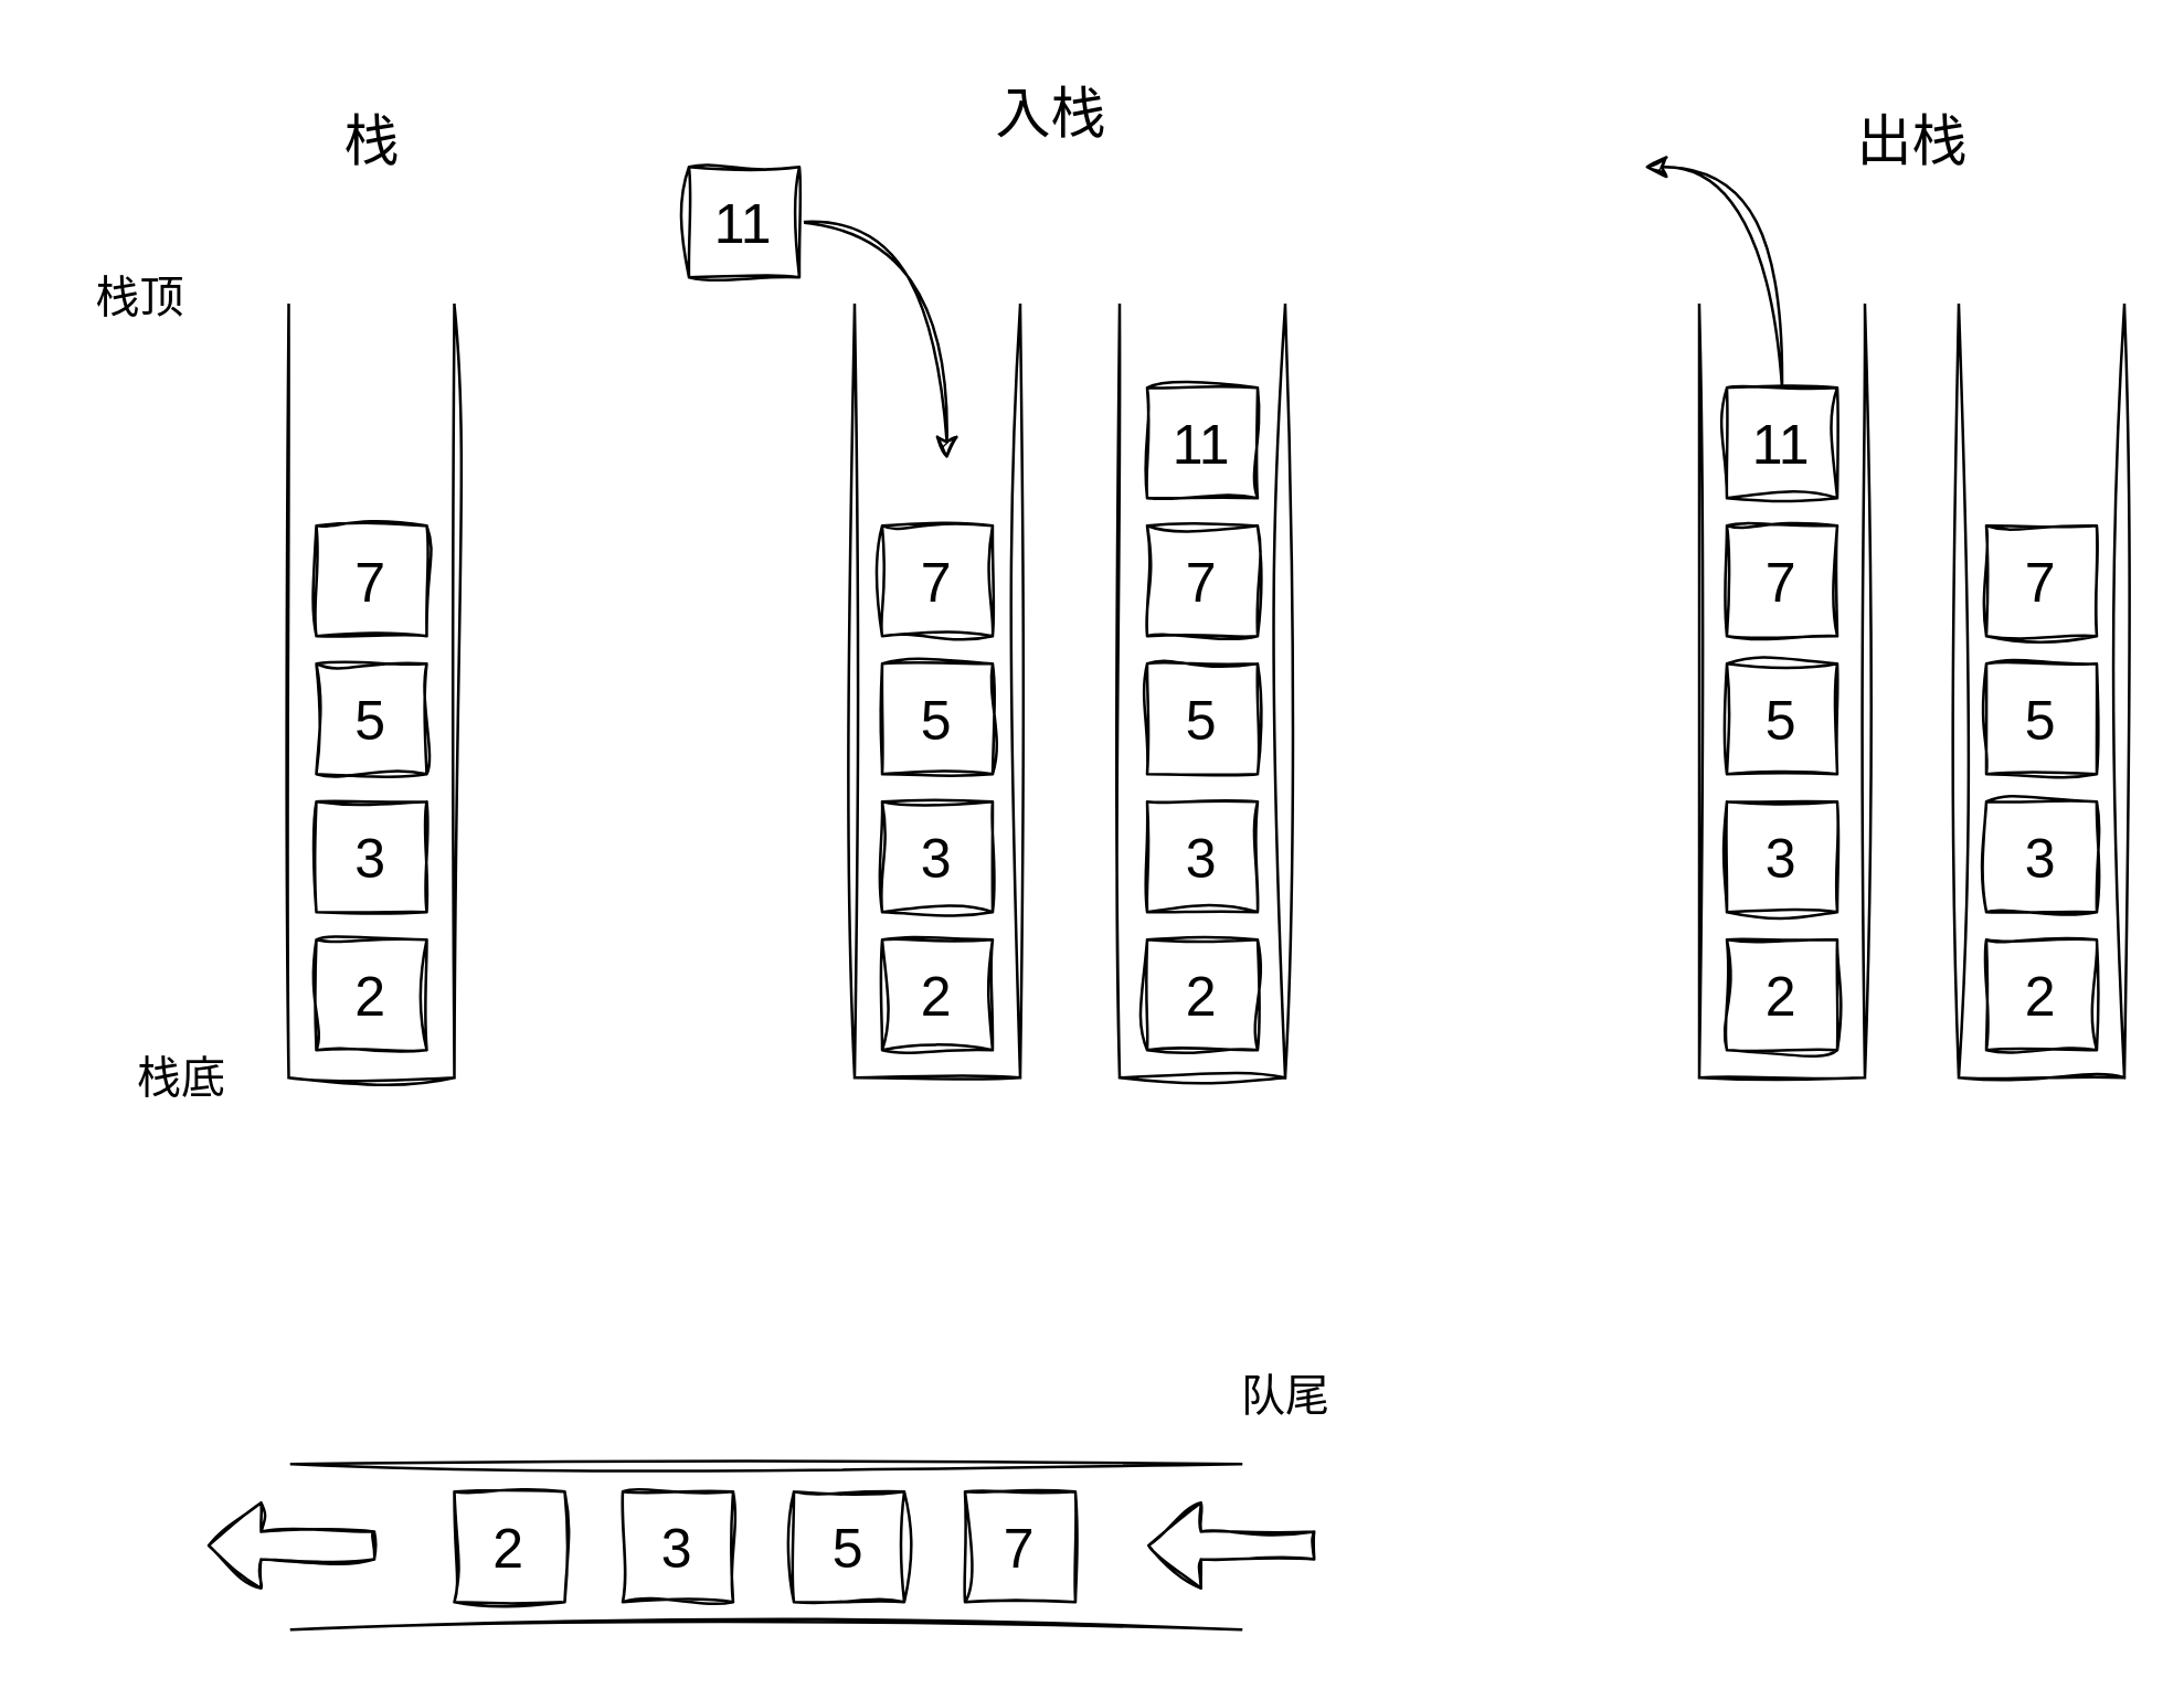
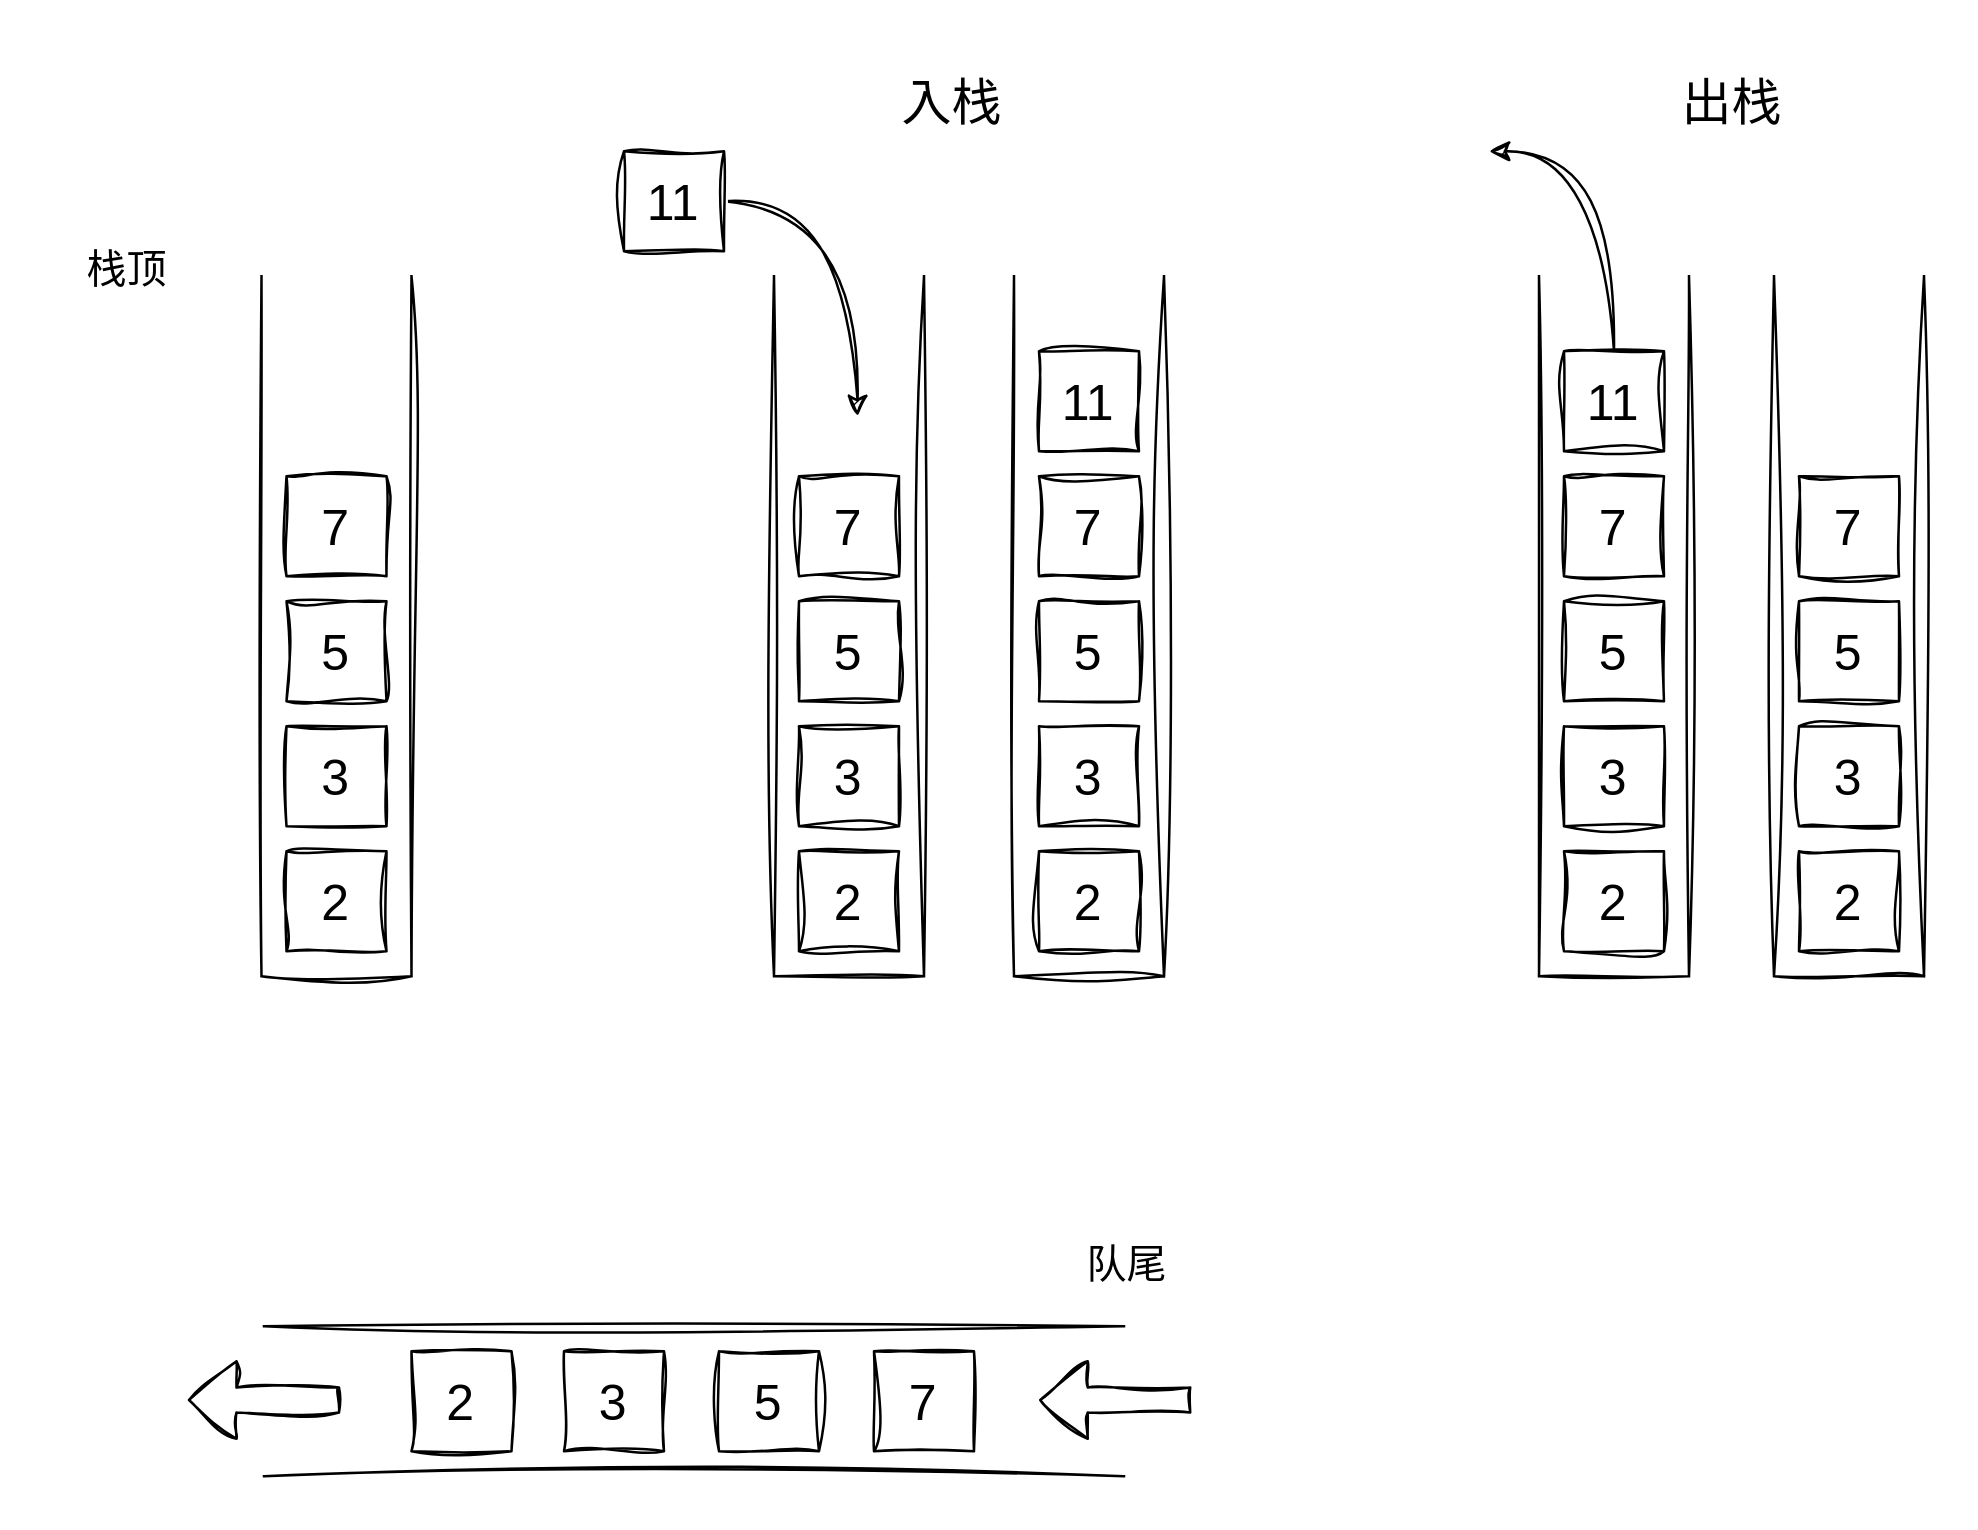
- <mxCell id="8" value="栈" style="text;html=1;align=center;verticalAlign=middle;resizable=0;points=[];autosize=1;strokeColor=none;fillColor=none;fontSize=20;fontFamily=Helvetica;sketch=1;hachureGap=4;jiggle=2;curveFitting=1;fontSource=https%3A%2F%2Ffonts.googleapis.com%2Fcss%3Ffamily%3DArchitects%2BDaughter;" vertex="1" parent="1"><mxGeometry x="114" y="30" width="40" height="40" as="geometry" /></mxCell>
- <mxCell id="22" value="出栈" style="text;html=1;align=center;verticalAlign=middle;resizable=0;points=[];autosize=1;strokeColor=none;fillColor=none;fontSize=20;fontFamily=Helvetica;sketch=1;hachureGap=4;jiggle=2;curveFitting=1;fontSource=https%3A%2F%2Ffonts.googleapis.com%2Fcss%3Ffamily%3DArchitects%2BDaughter;" vertex="1" parent="1"><mxGeometry x="662" y="30" width="60" height="40" as="geometry" /></mxCell>
+ <mxCell id="22" value="出栈" style="text;html=1;align=center;verticalAlign=middle;resizable=0;points=[];autosize=1;strokeColor=none;fillColor=none;fontSize=20;fontFamily=Helvetica;sketch=1;hachureGap=4;jiggle=2;curveFitting=1;fontSource=https%3A%2F%2Ffonts.googleapis.com%2Fcss%3Ffamily%3DArchitects%2BDaughter;" vertex="1" parent="1"><mxGeometry x="662" y="20" width="60" height="40" as="geometry" /></mxCell>
- <mxCell id="10" value="栈底" style="text;html=1;align=center;verticalAlign=middle;resizable=0;points=[];autosize=1;strokeColor=none;fillColor=none;fontSize=16;fontFamily=Helvetica;sketch=1;hachureGap=4;jiggle=2;curveFitting=1;fontSource=https%3A%2F%2Ffonts.googleapis.com%2Fcss%3Ffamily%3DArchitects%2BDaughter;" vertex="1" parent="1"><mxGeometry x="35" y="375" width="60" height="30" as="geometry" /></mxCell>
- <mxCell id="38" value="队尾" style="text;html=1;align=center;verticalAlign=middle;resizable=0;points=[];autosize=1;strokeColor=none;fillColor=none;fontSize=16;fontFamily=Helvetica;sketch=1;hachureGap=4;jiggle=2;curveFitting=1;fontSource=https%3A%2F%2Ffonts.googleapis.com%2Fcss%3Ffamily%3DArchitects%2BDaughter;" vertex="1" parent="1"><mxGeometry x="440" y="489" width="50" height="31" as="geometry" /></mxCell>
+ <mxCell id="38" value="队尾" style="text;html=1;align=center;verticalAlign=middle;resizable=0;points=[];autosize=1;strokeColor=none;fillColor=none;fontSize=16;fontFamily=Helvetica;sketch=1;hachureGap=4;jiggle=2;curveFitting=1;fontSource=https%3A%2F%2Ffonts.googleapis.com%2Fcss%3Ffamily%3DArchitects%2BDaughter;" vertex="1" parent="1"><mxGeometry x="425" y="489" width="50" height="31" as="geometry" /></mxCell>
